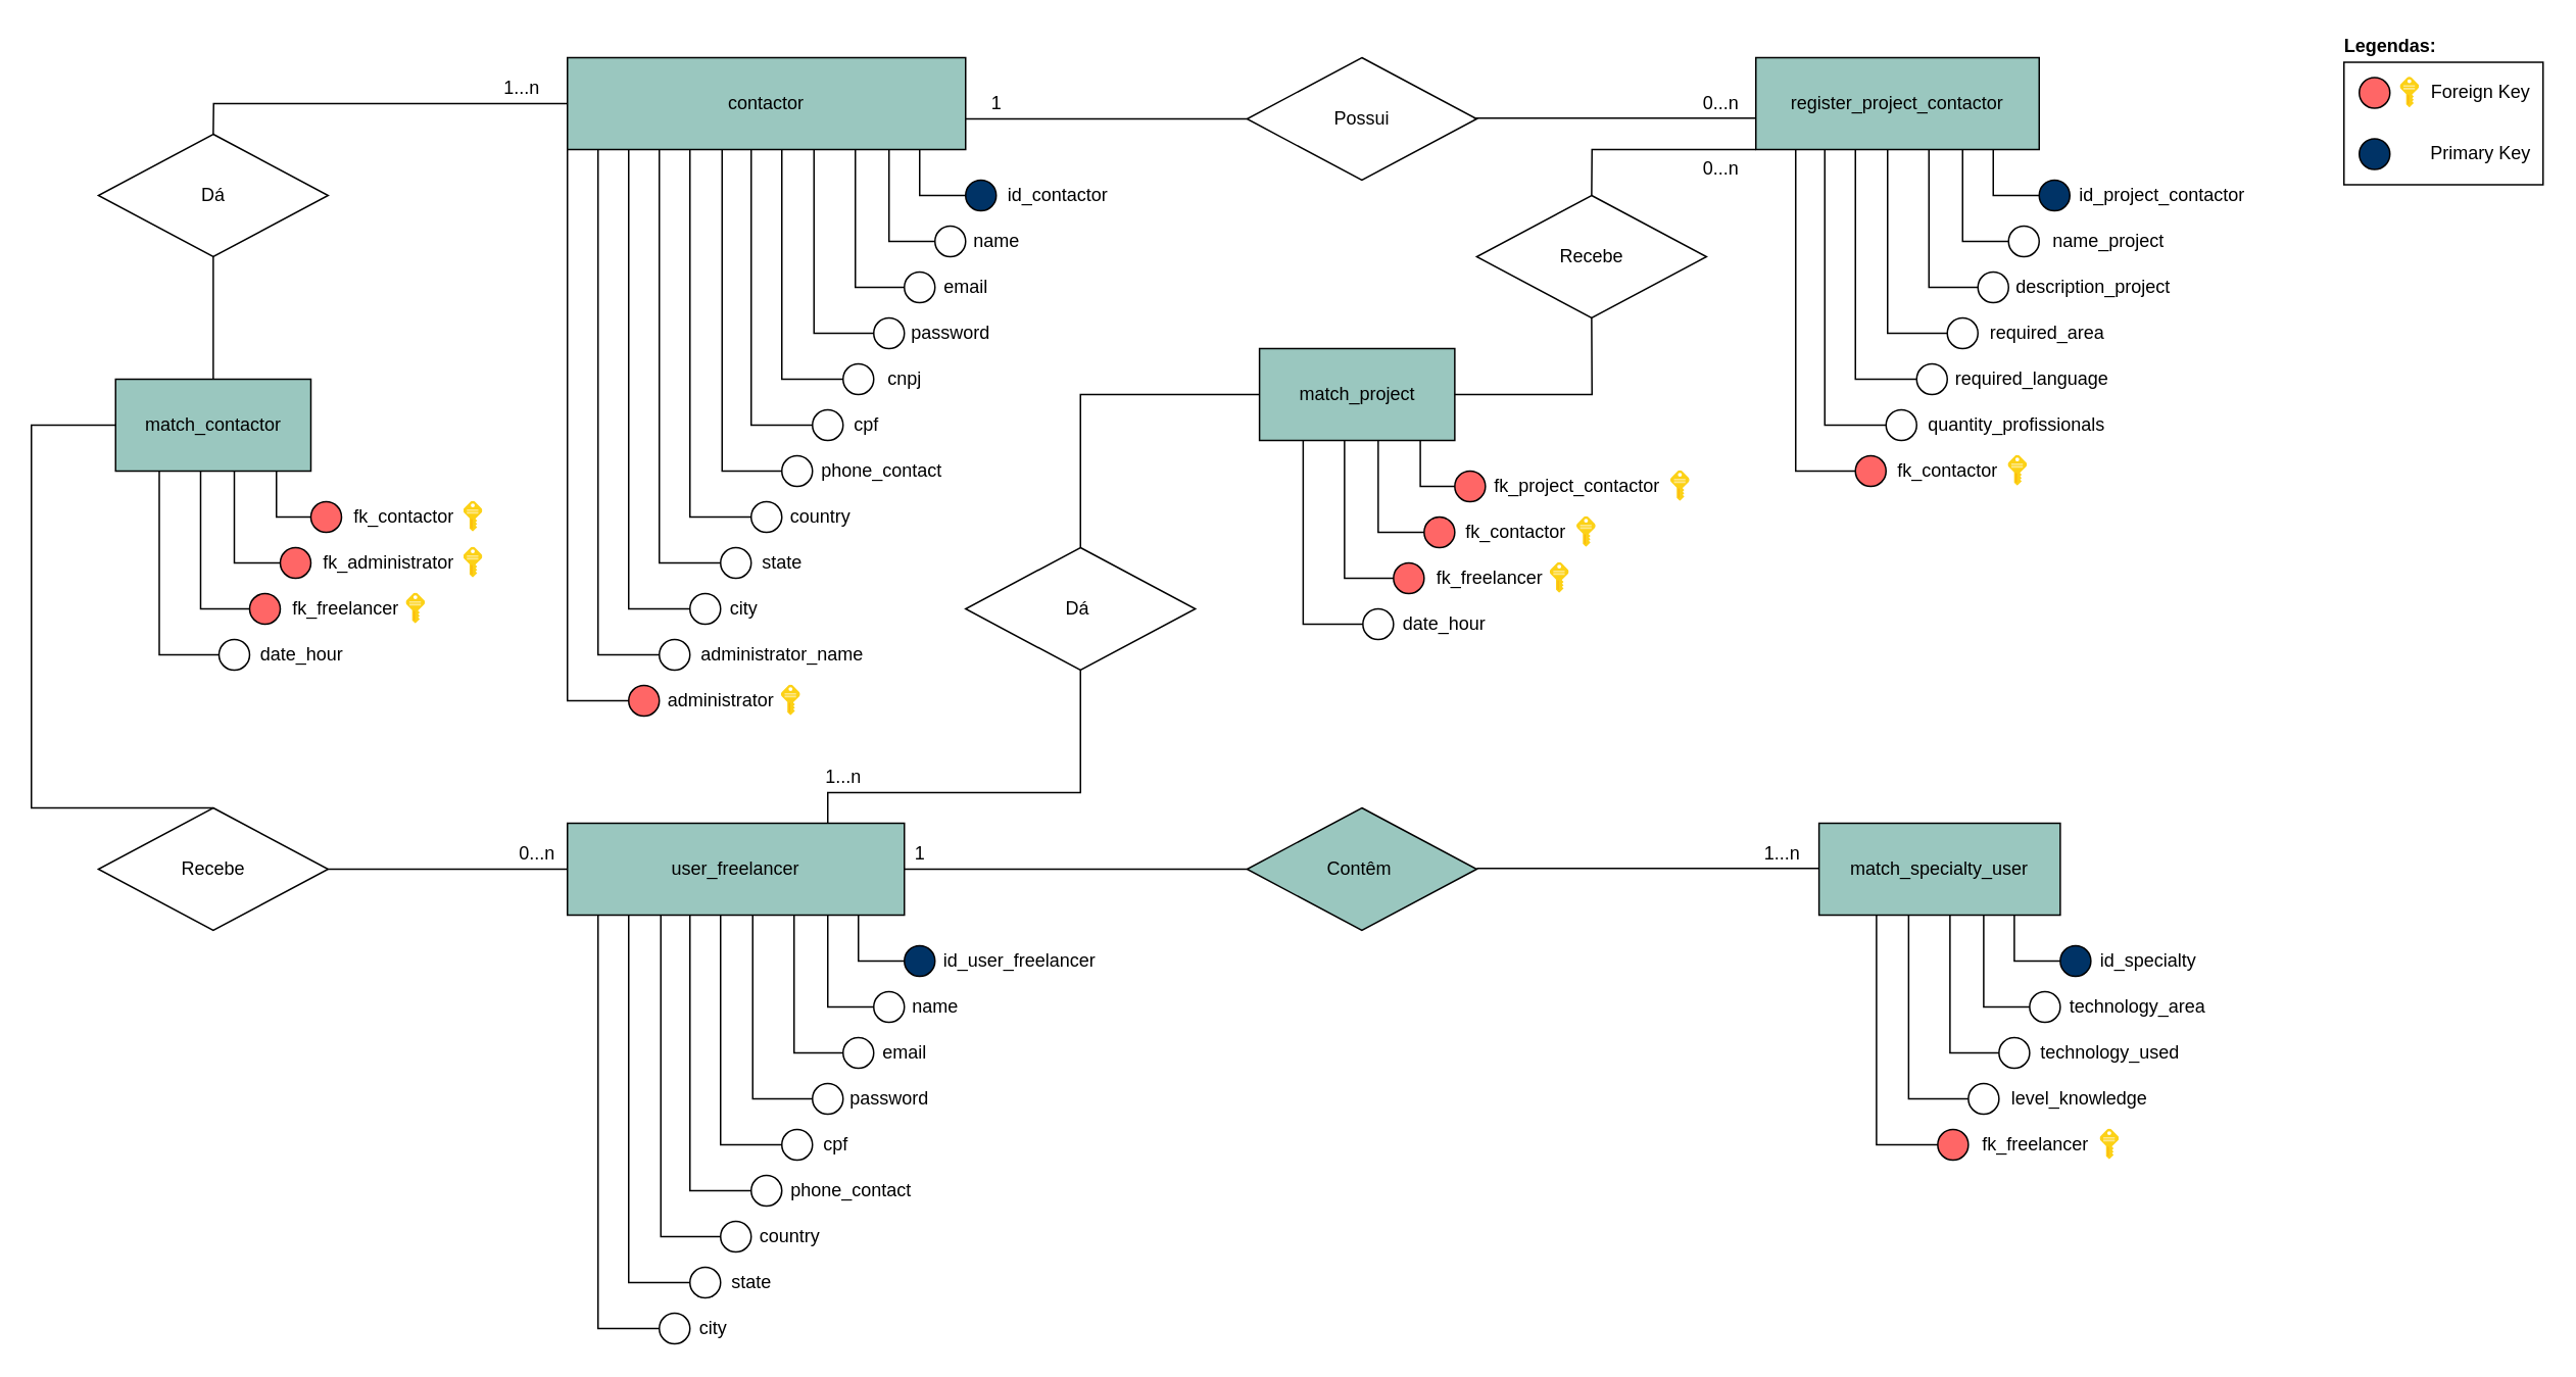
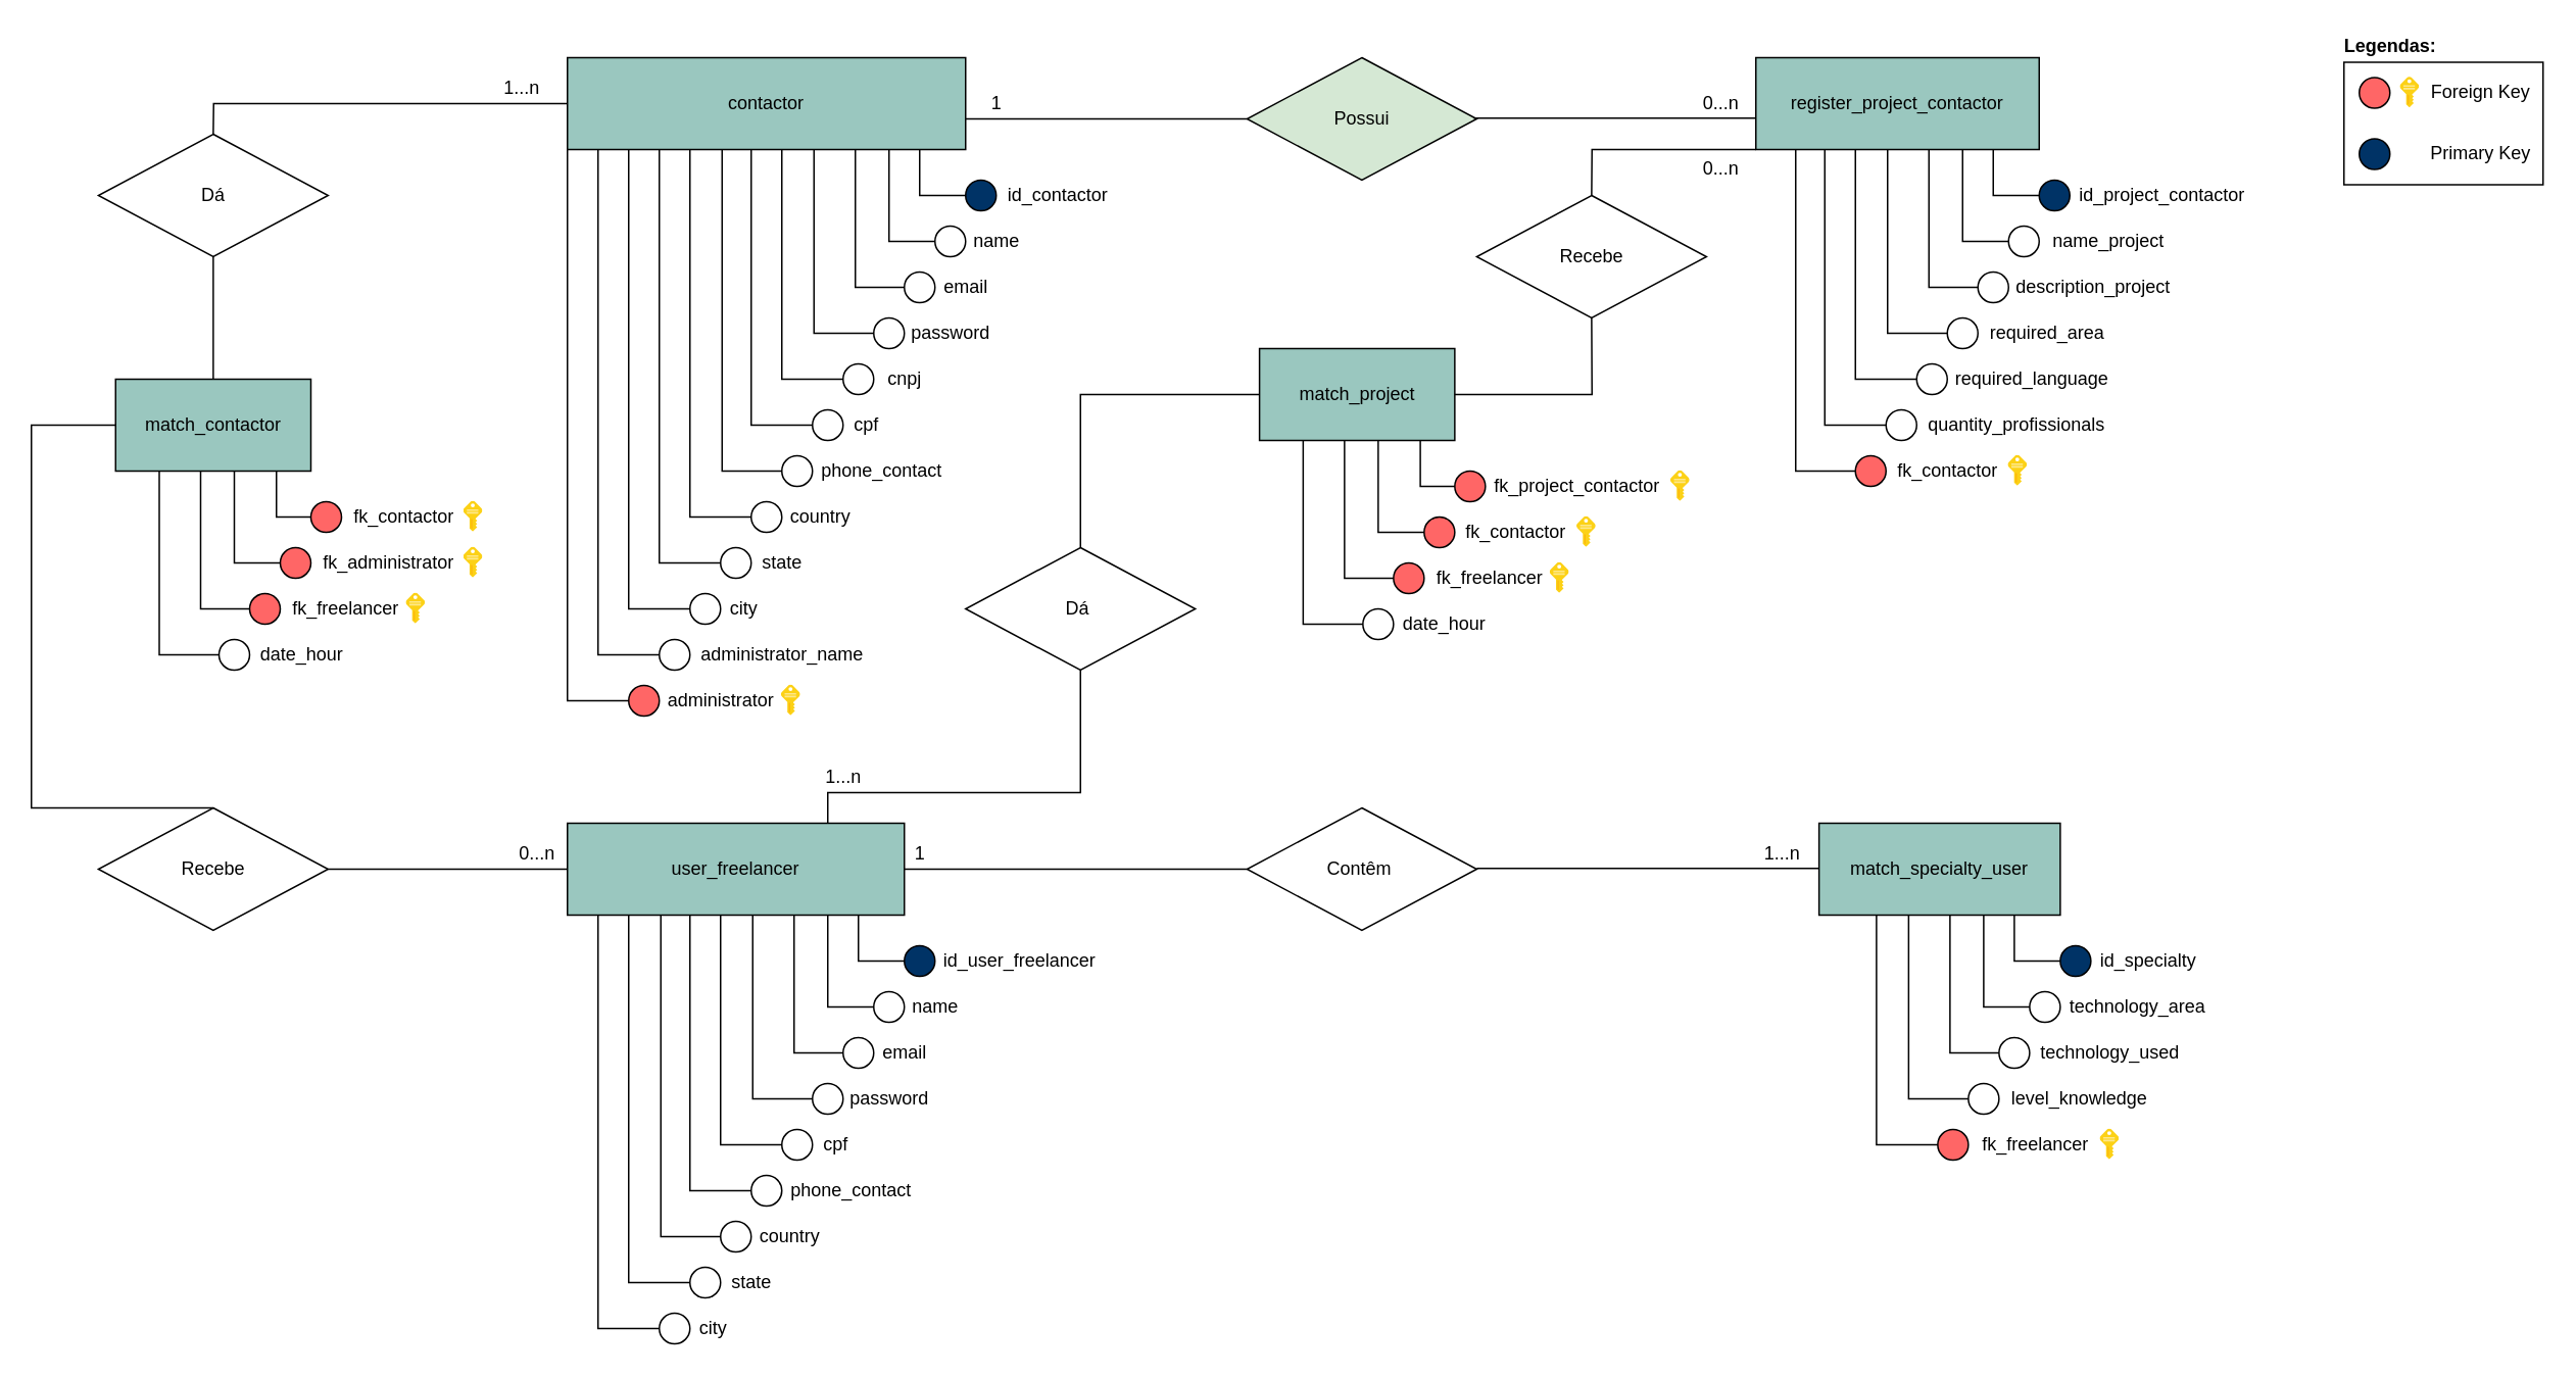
- <mxCell id="125" value="Possui" style="rhombus;whiteSpace=wrap;html=1;fillColor=#FFFFFF;" parent="1" vertex="1"><mxGeometry x="813.75" y="37" width="150" height="80" as="geometry" /></mxCell>
+ <mxCell id="125" value="Possui" style="rhombus;whiteSpace=wrap;html=1;fillColor=#d5e8d4;" parent="1" vertex="1"><mxGeometry x="813.75" y="37" width="150" height="80" as="geometry" /></mxCell>
- <mxCell id="131" value="Contêm&amp;nbsp;" style="rhombus;whiteSpace=wrap;html=1;fillColor=#9ac7bf;" parent="1" vertex="1"><mxGeometry x="813.75" y="527" width="150" height="80" as="geometry" /></mxCell>
+ <mxCell id="131" value="Contêm&amp;nbsp;" style="rhombus;whiteSpace=wrap;html=1;fillColor=#FFFFFF;" parent="1" vertex="1"><mxGeometry x="813.75" y="527" width="150" height="80" as="geometry" /></mxCell>
